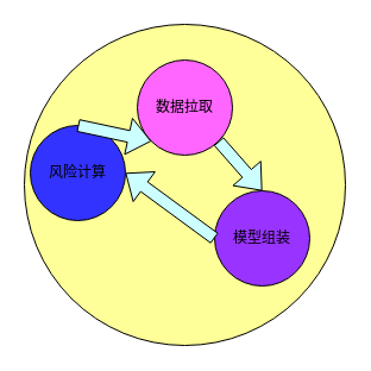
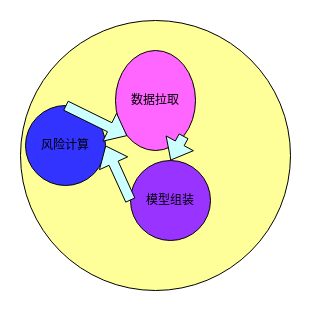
- <mxCell id="3" value="数据拉取" style="ellipse;whiteSpace=wrap;html=1;aspect=fixed;fillColor=#FF66FF;" vertex="1" parent="1"><mxGeometry x="115" y="50" width="80" height="80" as="geometry" /></mxCell>
+ <mxCell id="3" value="数据拉取" style="ellipse;whiteSpace=wrap;html=1;aspect=fixed;fillColor=#FF66FF;" vertex="1" parent="1"><mxGeometry x="115" y="50" width="80" height="100" as="geometry" /></mxCell>
- <mxCell id="5" value="模型组装" style="ellipse;whiteSpace=wrap;html=1;aspect=fixed;fillColor=#9933FF;" vertex="1" parent="1"><mxGeometry x="180" y="160" width="80" height="80" as="geometry" /></mxCell>
+ <mxCell id="5" value="模型组装" style="ellipse;whiteSpace=wrap;html=1;aspect=fixed;fillColor=#9933FF;" vertex="1" parent="1"><mxGeometry x="130" y="160" width="80" height="80" as="geometry" /></mxCell>
